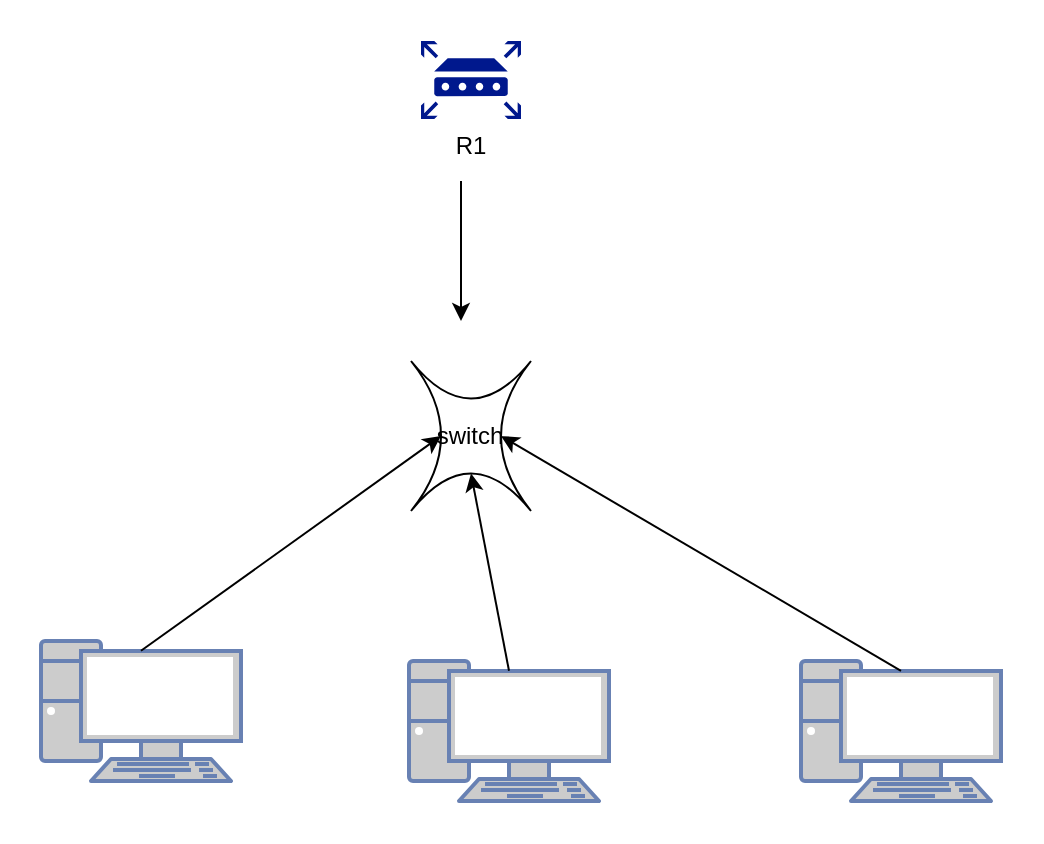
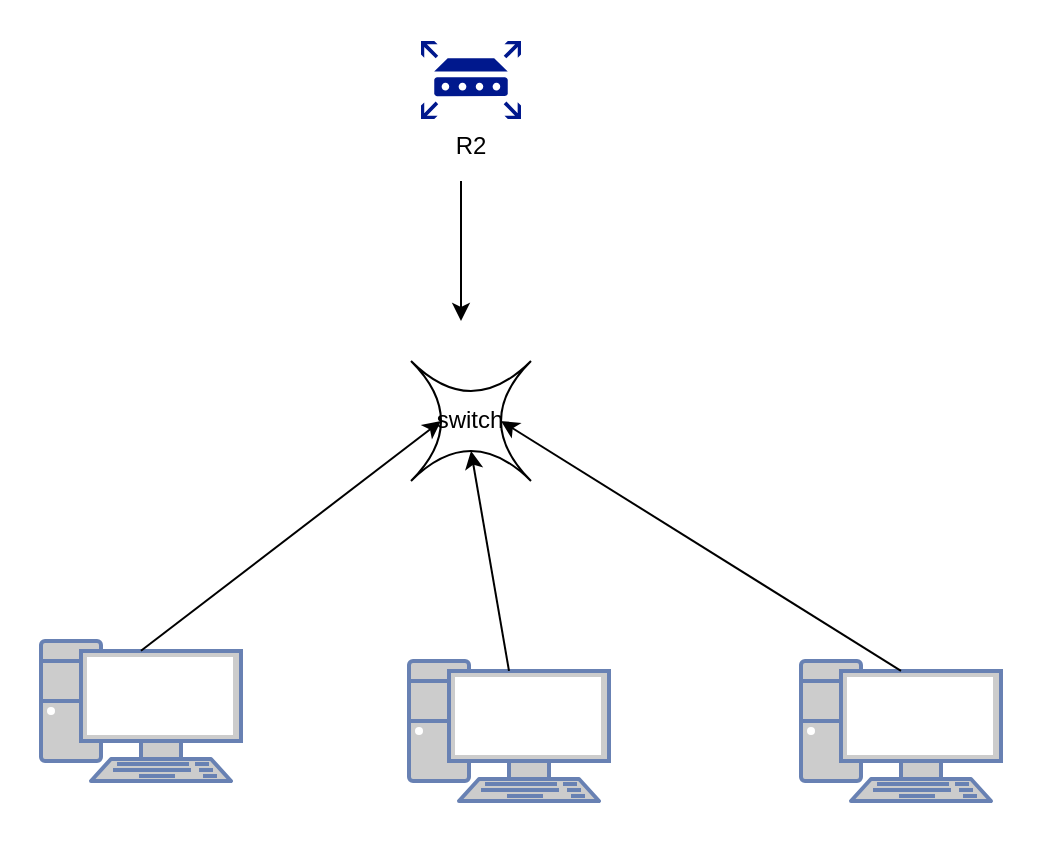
- <mxCell id="2" value="R1" style="sketch=0;aspect=fixed;pointerEvents=1;shadow=0;dashed=0;html=1;strokeColor=none;labelPosition=center;verticalLabelPosition=bottom;verticalAlign=top;align=center;fillColor=#00188D;shape=mxgraph.mscae.enterprise.router" vertex="1" parent="1"><mxGeometry x="210" y="20" width="50" height="39" as="geometry" /></mxCell>
+ <mxCell id="2" value="R2" style="sketch=0;aspect=fixed;pointerEvents=1;shadow=0;dashed=0;html=1;strokeColor=none;labelPosition=center;verticalLabelPosition=bottom;verticalAlign=top;align=center;fillColor=#00188D;shape=mxgraph.mscae.enterprise.router" vertex="1" parent="1"><mxGeometry x="210" y="20" width="50" height="39" as="geometry" /></mxCell>
- <mxCell id="4" value="switch" style="shape=switch;whiteSpace=wrap;html=1;" vertex="1" parent="1"><mxGeometry x="205" y="180" width="60" height="75" as="geometry" /></mxCell>
+ <mxCell id="4" value="switch" style="shape=switch;whiteSpace=wrap;html=1;" vertex="1" parent="1"><mxGeometry x="205" y="180" width="60" height="60" as="geometry" /></mxCell>
